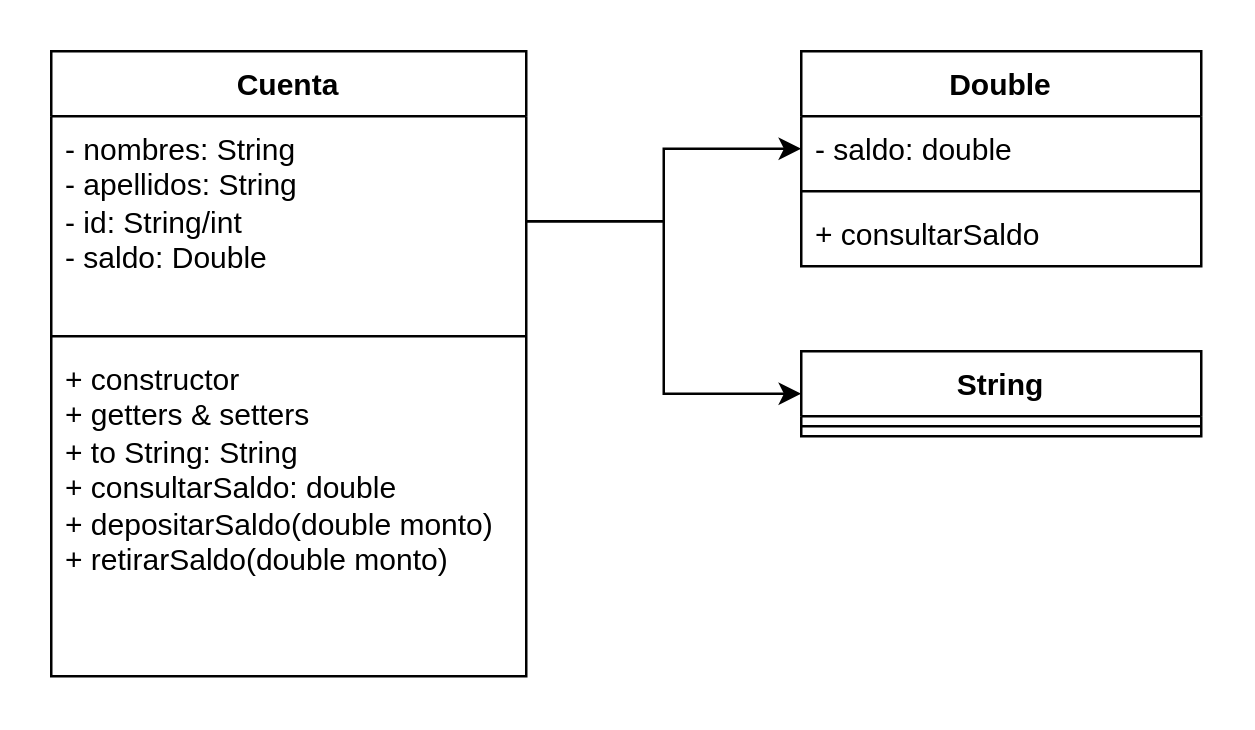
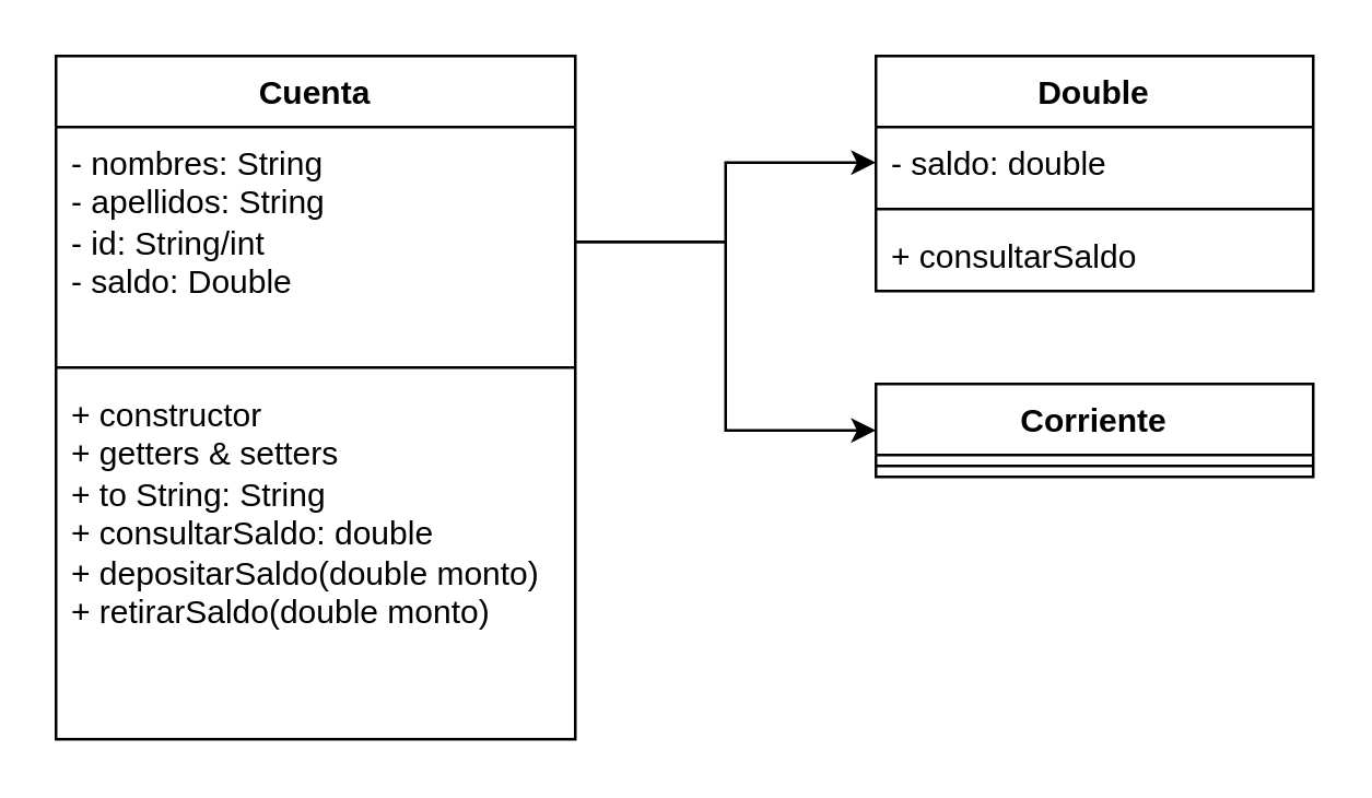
- <mxCell id="11" value="String" style="swimlane;fontStyle=1;align=center;verticalAlign=top;childLayout=stackLayout;horizontal=1;startSize=26;horizontalStack=0;resizeParent=1;resizeParentMax=0;resizeLast=0;collapsible=1;marginBottom=0;whiteSpace=wrap;html=1;" vertex="1" parent="1"><mxGeometry x="320" y="140" width="160" height="34" as="geometry" /></mxCell>
+ <mxCell id="11" value="Corriente" style="swimlane;fontStyle=1;align=center;verticalAlign=top;childLayout=stackLayout;horizontal=1;startSize=26;horizontalStack=0;resizeParent=1;resizeParentMax=0;resizeLast=0;collapsible=1;marginBottom=0;whiteSpace=wrap;html=1;" vertex="1" parent="1"><mxGeometry x="320" y="140" width="160" height="34" as="geometry" /></mxCell>
